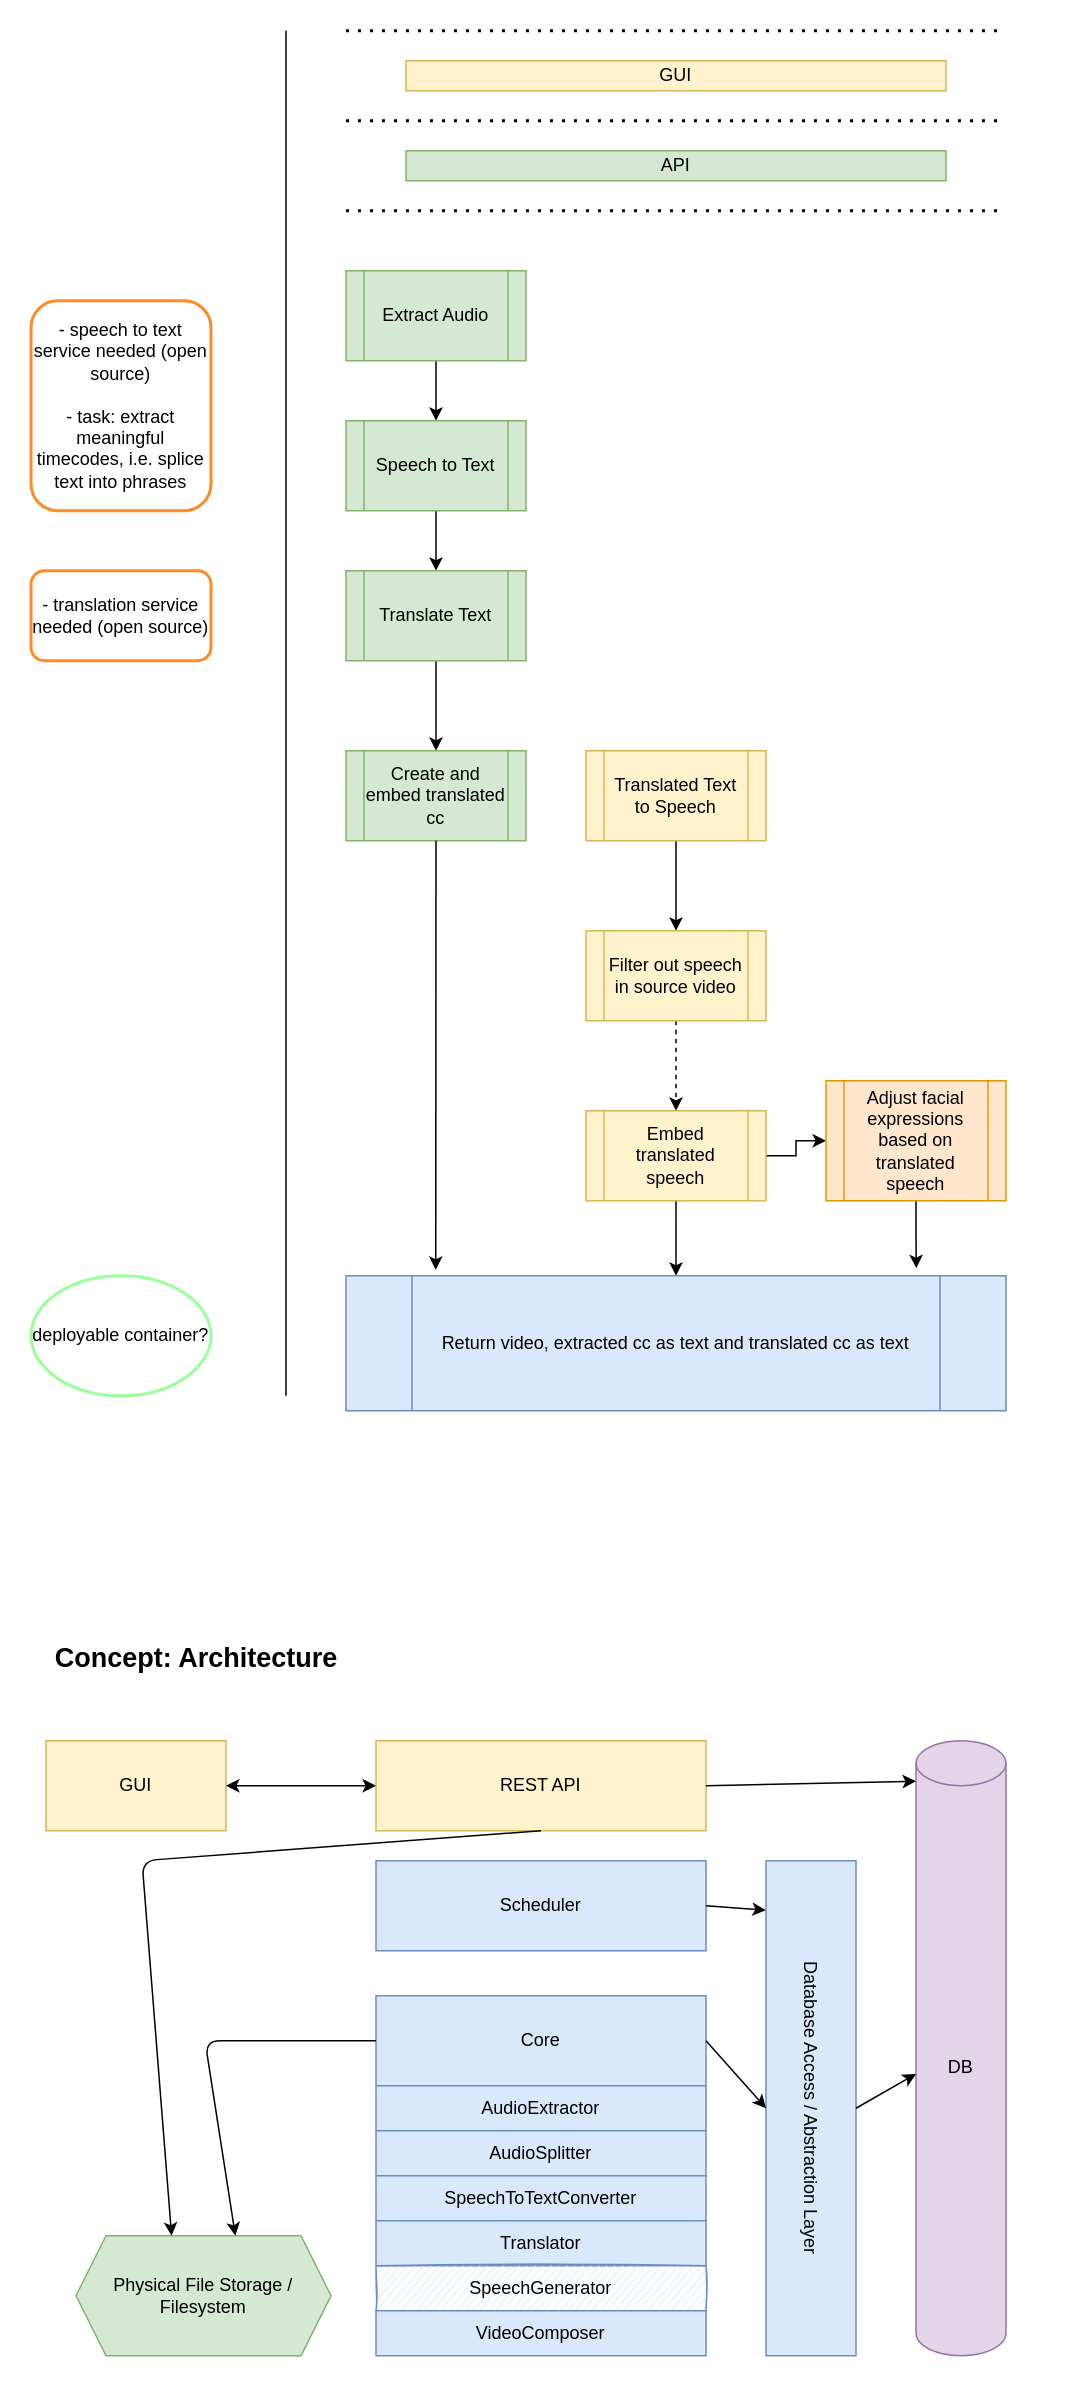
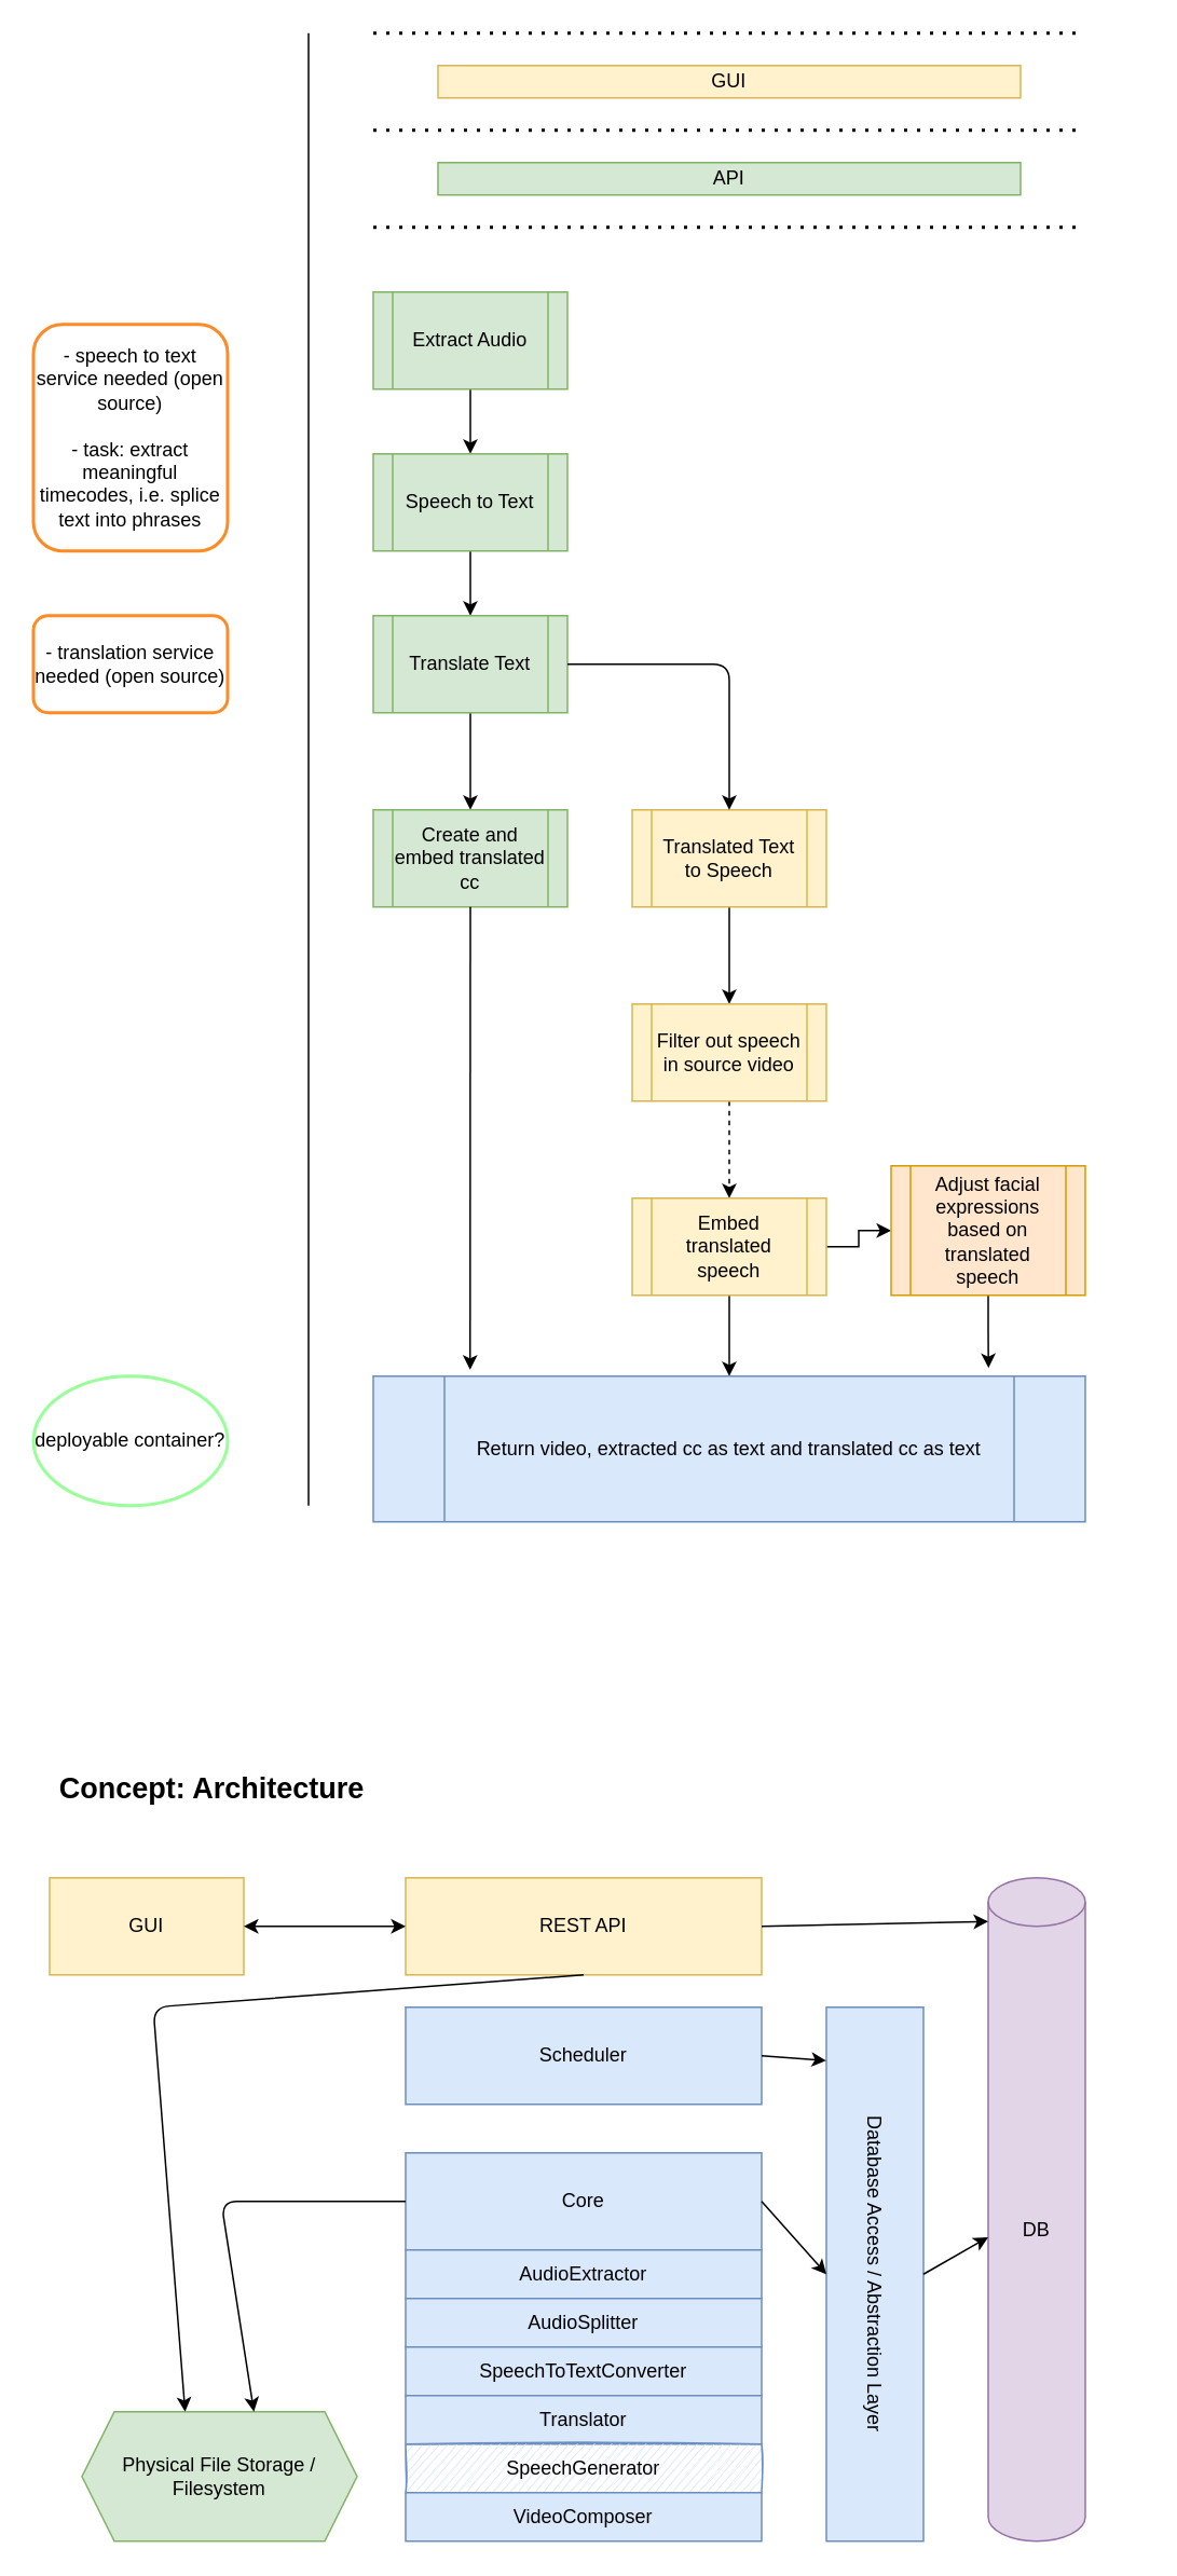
+ <mxCell id="19" value="" style="endArrow=classic;html=1;exitX=1;exitY=0.5;exitDx=0;exitDy=0;entryX=0.5;entryY=0;entryDx=0;entryDy=0;" parent="1" source="7" target="10" edge="1"><mxGeometry width="50" height="50" relative="1" as="geometry"><mxPoint x="300" y="680" as="sourcePoint" /><mxPoint x="350" y="630" as="targetPoint" /><Array as="points"><mxPoint x="450" y="410" /></Array></mxGeometry></mxCell>
